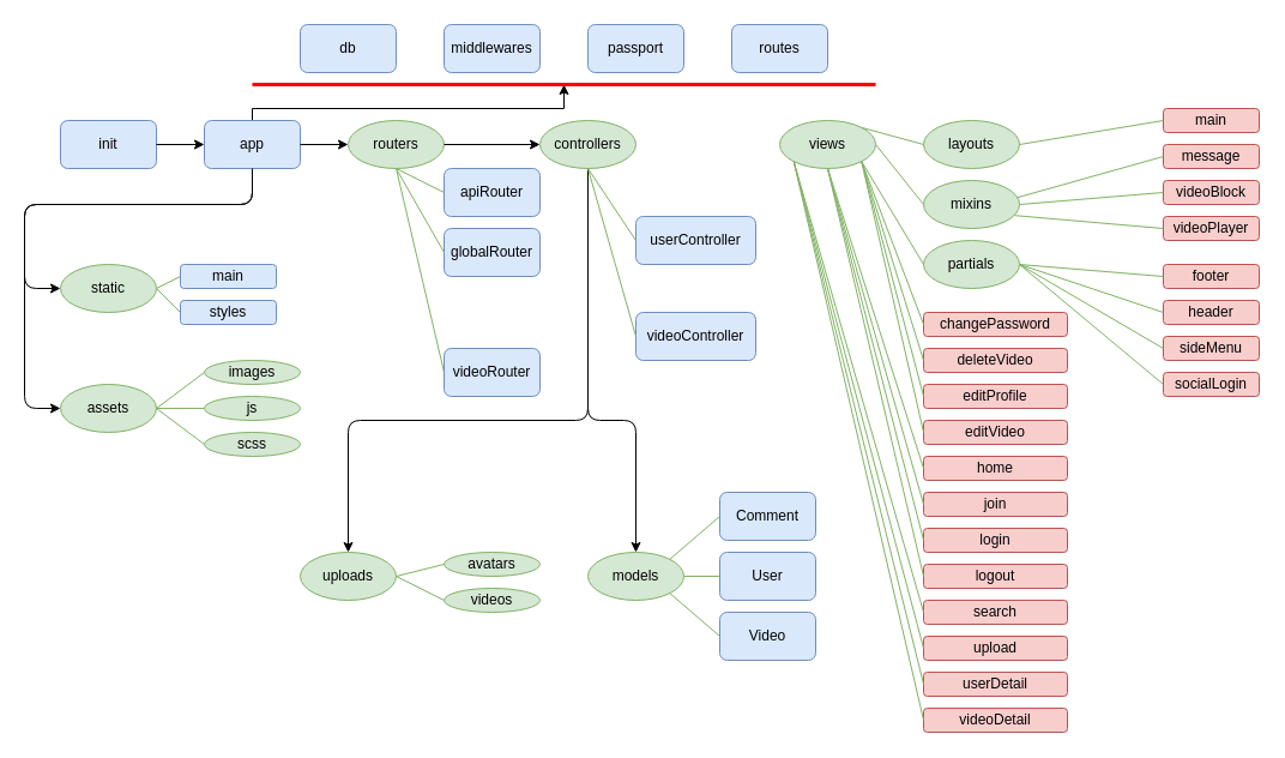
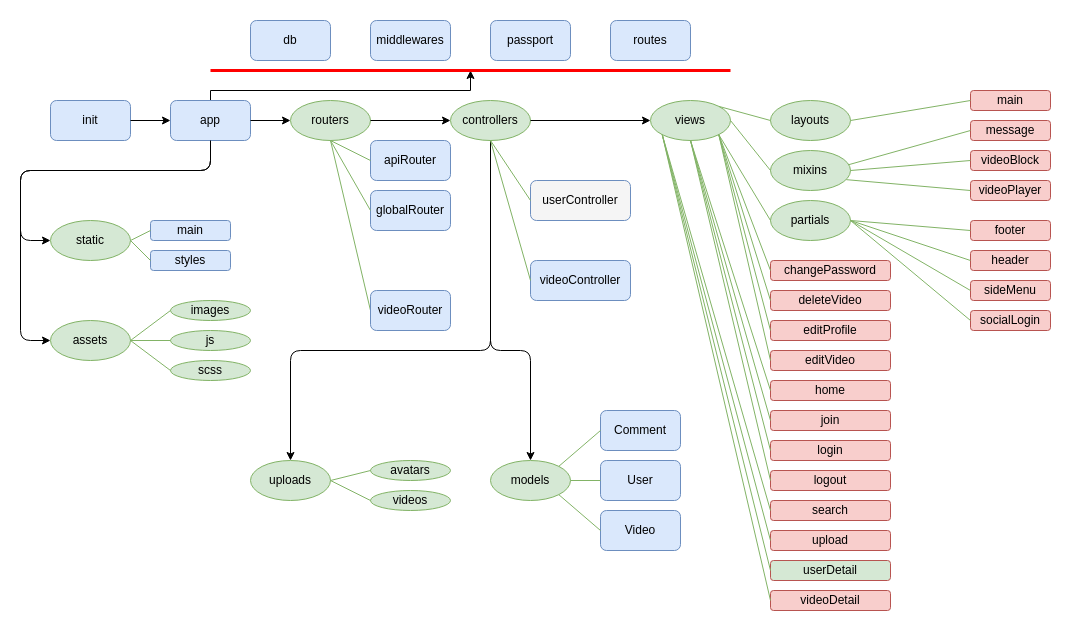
+ <mxCell id="98" value="" style="endArrow=classic;html=1;strokeWidth=1;exitX=1;exitY=0.5;exitDx=0;exitDy=0;entryX=0;entryY=0.5;entryDx=0;entryDy=0;" edge="1" parent="1" source="17" target="10"><mxGeometry width="50" height="50" relative="1" as="geometry"><mxPoint x="380" y="130" as="sourcePoint" /><mxPoint x="460" y="130" as="targetPoint" /></mxGeometry></mxCell>
- <mxCell id="20" value="userController" style="rounded=1;whiteSpace=wrap;html=1;fillColor=#dae8fc;strokeColor=#6c8ebf;" vertex="1" parent="1"><mxGeometry x="530" y="180" width="100" height="40" as="geometry" /></mxCell>
+ <mxCell id="20" value="userController" style="rounded=1;whiteSpace=wrap;html=1;fillColor=#f5f5f5;strokeColor=#6c8ebf;" vertex="1" parent="1"><mxGeometry x="530" y="180" width="100" height="40" as="geometry" /></mxCell>
- <mxCell id="57" value="userDetail" style="rounded=1;whiteSpace=wrap;html=1;fillColor=#f8cecc;strokeColor=#b85450;" vertex="1" parent="1"><mxGeometry x="770" y="560" width="120" height="20" as="geometry" /></mxCell>
+ <mxCell id="57" value="userDetail" style="rounded=1;whiteSpace=wrap;html=1;fillColor=#d5e8d4;strokeColor=#b85450;" vertex="1" parent="1"><mxGeometry x="770" y="560" width="120" height="20" as="geometry" /></mxCell>
